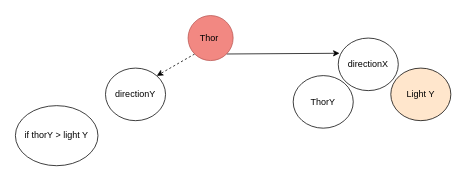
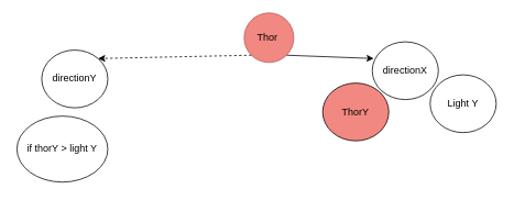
- <mxCell id="4" value="Thor&amp;nbsp;" style="ellipse;whiteSpace=wrap;html=1;fillColor=#f28882;strokeColor=#b85450;" vertex="1" parent="1"><mxGeometry x="250" y="20" width="60" height="60" as="geometry" /></mxCell>
+ <mxCell id="4" value="Thor&amp;nbsp;" style="ellipse;whiteSpace=wrap;html=1;fillColor=#f28882;strokeColor=#b85450;" vertex="1" parent="1"><mxGeometry x="295" y="15" width="60" height="60" as="geometry" /></mxCell>
- <mxCell id="5" value="directionY" style="ellipse;whiteSpace=wrap;html=1;" vertex="1" parent="1"><mxGeometry x="140" y="90" width="80" height="70" as="geometry" /></mxCell>
+ <mxCell id="5" value="directionY" style="ellipse;whiteSpace=wrap;html=1;" vertex="1" parent="1"><mxGeometry x="50" y="60" width="80" height="70" as="geometry" /></mxCell>
- <mxCell id="6" value="Light Y" style="ellipse;whiteSpace=wrap;html=1;fillColor=#ffe6cc;" vertex="1" parent="1"><mxGeometry x="520" y="90" width="80" height="70" as="geometry" /></mxCell>
+ <mxCell id="6" value="Light Y" style="ellipse;whiteSpace=wrap;html=1;" vertex="1" parent="1"><mxGeometry x="520" y="90" width="80" height="70" as="geometry" /></mxCell>
- <mxCell id="9" value="ThorY" style="ellipse;whiteSpace=wrap;html=1;" vertex="1" parent="1"><mxGeometry x="390" y="100" width="80" height="70" as="geometry" /></mxCell>
+ <mxCell id="9" value="ThorY" style="ellipse;whiteSpace=wrap;html=1;fillColor=#f28882;" vertex="1" parent="1"><mxGeometry x="390" y="100" width="80" height="70" as="geometry" /></mxCell>
